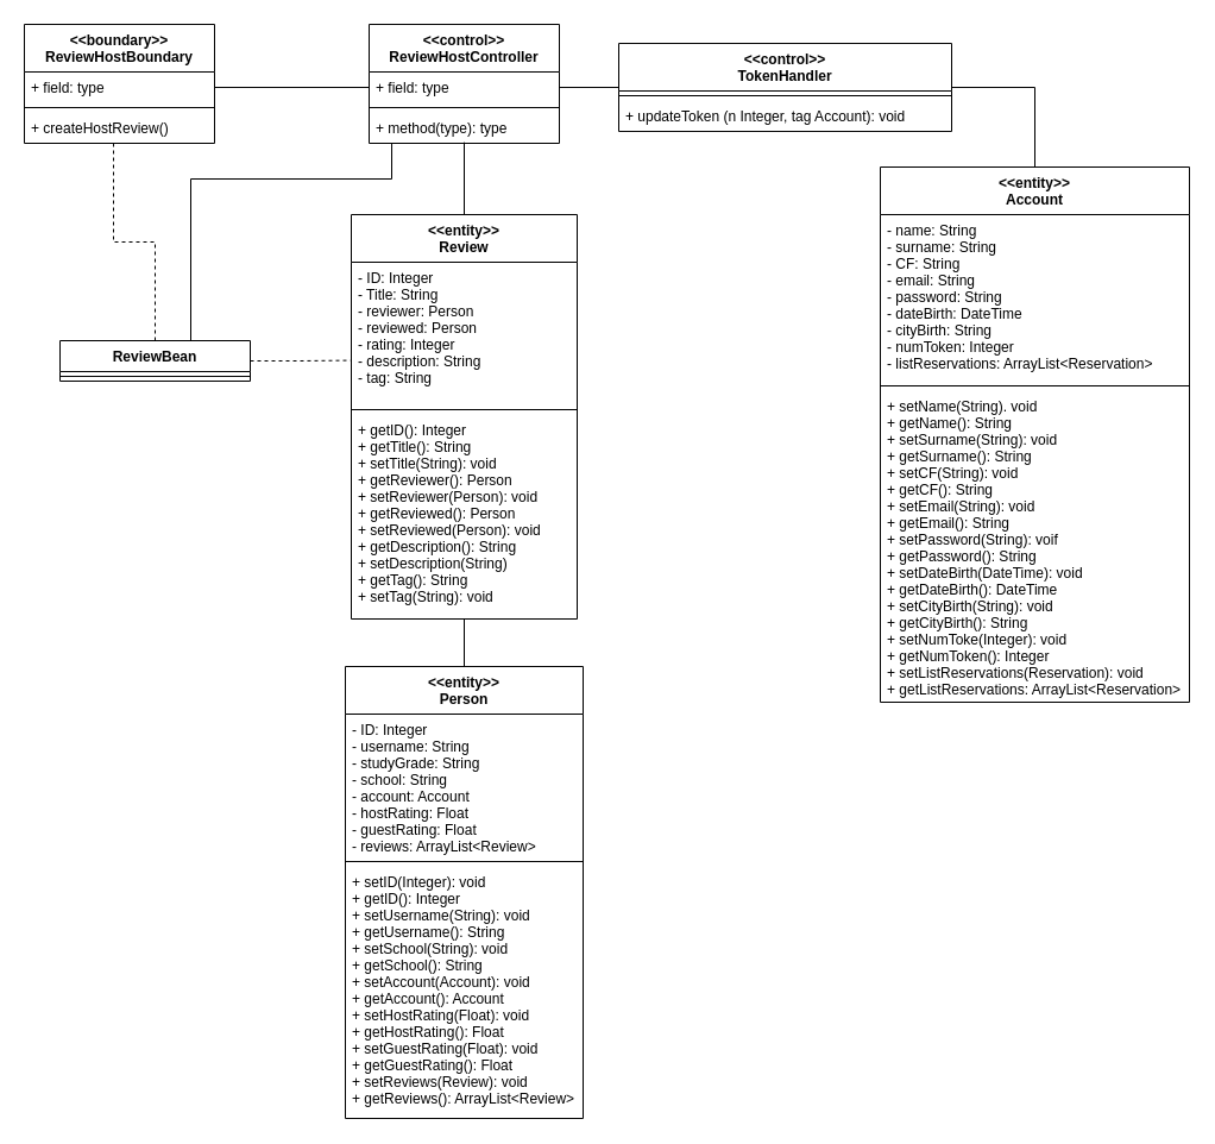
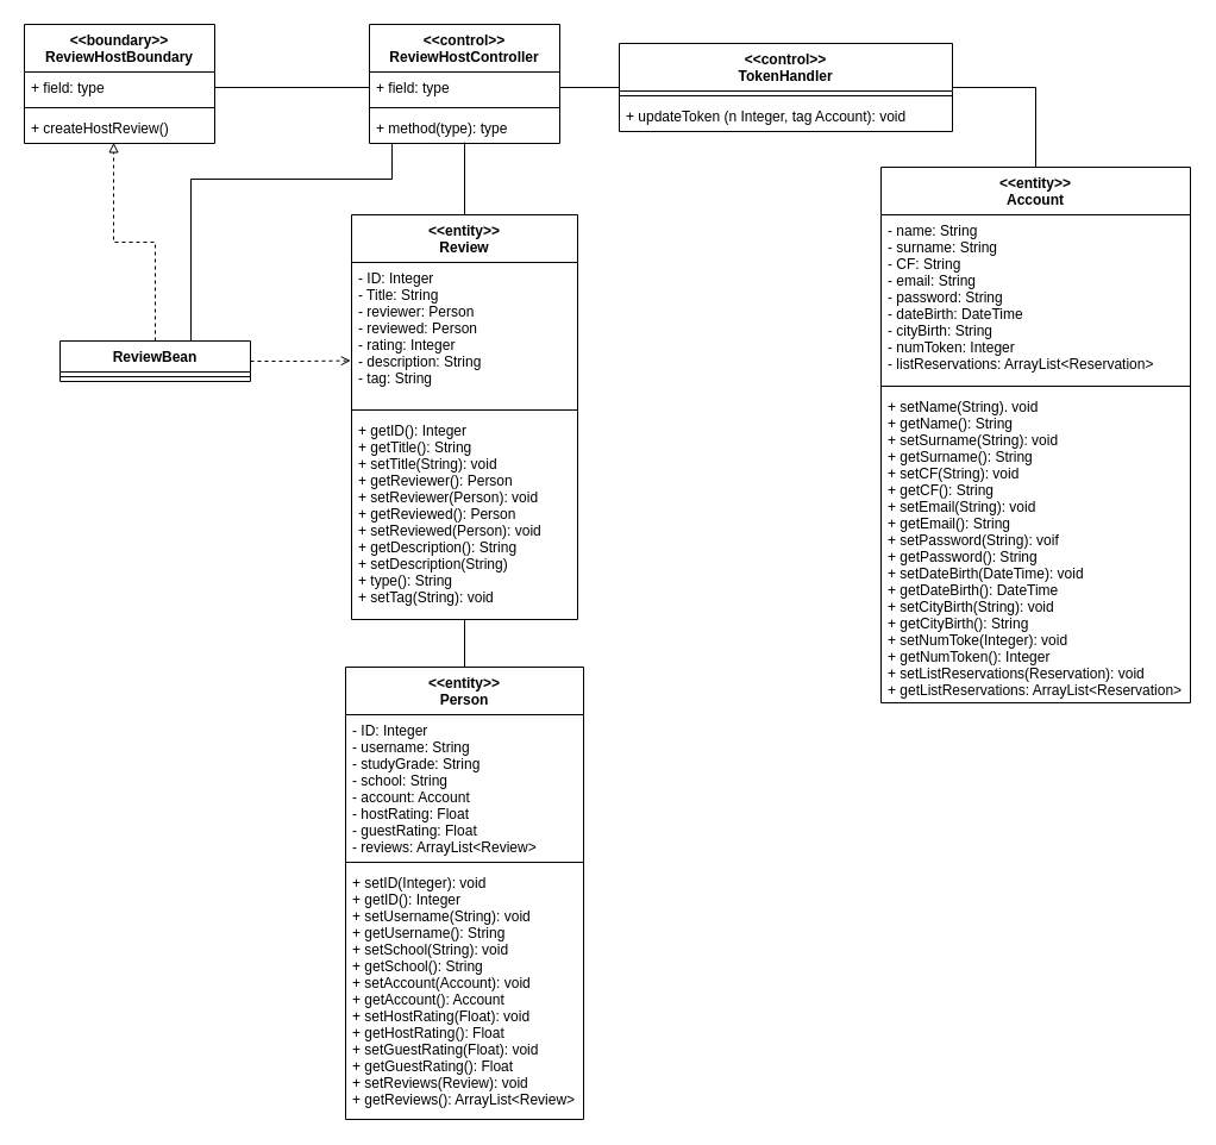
- <mxCell id="3" style="edgeStyle=orthogonalEdgeStyle;rounded=0;orthogonalLoop=1;jettySize=auto;html=1;entryX=0.469;entryY=0.977;entryDx=0;entryDy=0;entryPerimeter=0;endArrow=none;endFill=0;dashed=1;" parent="1" source="5" target="10" edge="1"><mxGeometry relative="1" as="geometry" /></mxCell>
+ <mxCell id="3" style="edgeStyle=orthogonalEdgeStyle;rounded=0;orthogonalLoop=1;jettySize=auto;html=1;entryX=0.469;entryY=0.977;entryDx=0;entryDy=0;entryPerimeter=0;endArrow=block;endFill=0;dashed=1;" parent="1" source="5" target="10" edge="1"><mxGeometry relative="1" as="geometry" /></mxCell>
- <mxCell id="4" style="edgeStyle=orthogonalEdgeStyle;rounded=0;orthogonalLoop=1;jettySize=auto;html=1;entryX=-0.004;entryY=0.688;entryDx=0;entryDy=0;entryPerimeter=0;dashed=1;endArrow=none;endFill=0;" parent="1" source="5" target="18" edge="1"><mxGeometry relative="1" as="geometry" /></mxCell>
+ <mxCell id="4" style="edgeStyle=orthogonalEdgeStyle;rounded=0;orthogonalLoop=1;jettySize=auto;html=1;entryX=-0.004;entryY=0.688;entryDx=0;entryDy=0;entryPerimeter=0;dashed=1;endArrow=open;endFill=0;" parent="1" source="5" target="18" edge="1"><mxGeometry relative="1" as="geometry" /></mxCell>
- <mxCell id="20" value="+ getID(): Integer&#10;+ getTitle(): String&#10;+ setTitle(String): void&#10;+ getReviewer(): Person&#10;+ setReviewer(Person): void&#10;+ getReviewed(): Person&#10;+ setReviewed(Person): void&#10;+ getDescription(): String&#10;+ setDescription(String)&#10;+ getTag(): String&#10;+ setTag(String): void" style="text;strokeColor=none;fillColor=none;align=left;verticalAlign=top;spacingLeft=4;spacingRight=4;overflow=hidden;rotatable=0;points=[[0,0.5],[1,0.5]];portConstraint=eastwest;" parent="17" vertex="1"><mxGeometry y="168" width="190" height="172" as="geometry" /></mxCell>
+ <mxCell id="20" value="+ getID(): Integer&#10;+ getTitle(): String&#10;+ setTitle(String): void&#10;+ getReviewer(): Person&#10;+ setReviewer(Person): void&#10;+ getReviewed(): Person&#10;+ setReviewed(Person): void&#10;+ getDescription(): String&#10;+ setDescription(String)&#10;+ type(): String&#10;+ setTag(String): void" style="text;strokeColor=none;fillColor=none;align=left;verticalAlign=top;spacingLeft=4;spacingRight=4;overflow=hidden;rotatable=0;points=[[0,0.5],[1,0.5]];portConstraint=eastwest;" parent="17" vertex="1"><mxGeometry y="168" width="190" height="172" as="geometry" /></mxCell>
